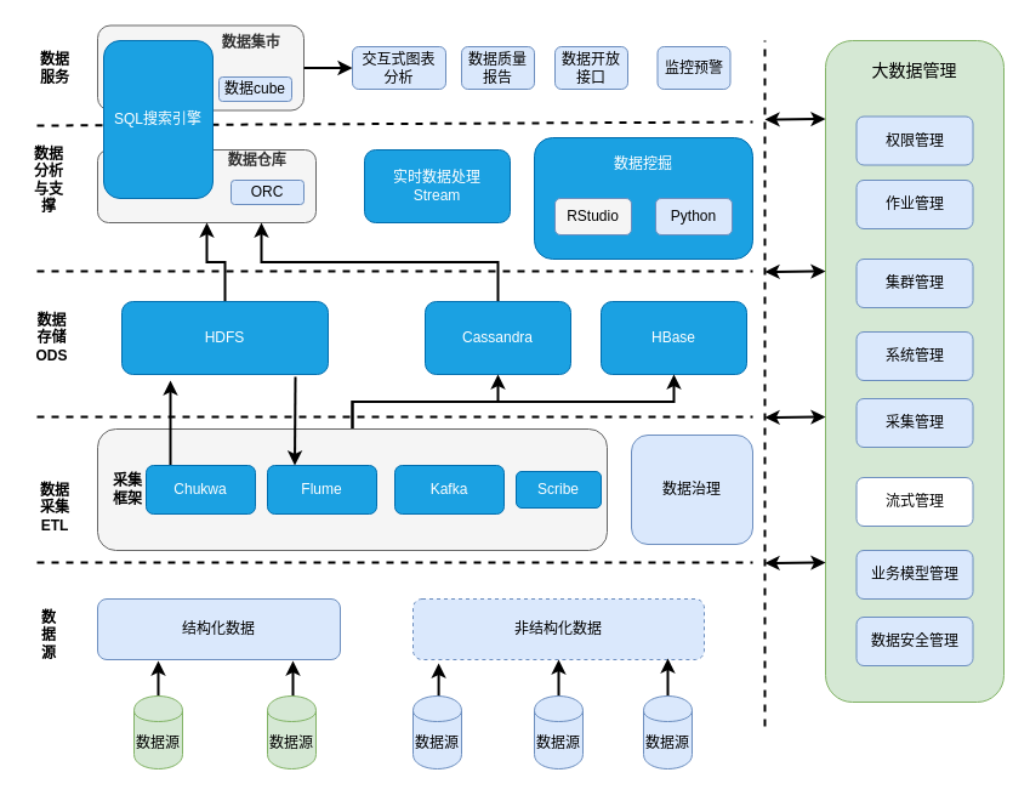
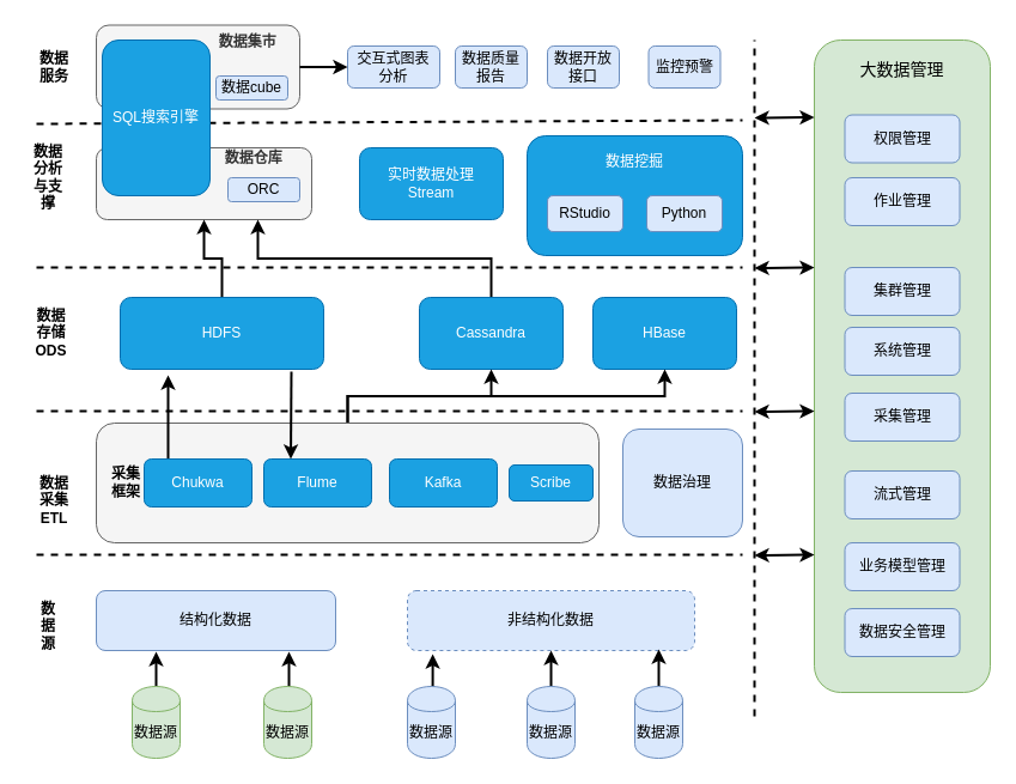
- <mxCell id="27" value="RStudio" style="rounded=1;whiteSpace=wrap;html=1;fillColor=#f5f5f5;strokeColor=#6c8ebf;" vertex="1" parent="1"><mxGeometry x="457" y="163" width="63" height="30" as="geometry" /></mxCell>
+ <mxCell id="27" value="RStudio" style="rounded=1;whiteSpace=wrap;html=1;fillColor=#dae8fc;strokeColor=#6c8ebf;" vertex="1" parent="1"><mxGeometry x="457" y="163" width="63" height="30" as="geometry" /></mxCell>
- <mxCell id="11" value="集群管理" style="rounded=1;whiteSpace=wrap;html=1;fillColor=#dae8fc;strokeColor=#6c8ebf;" vertex="1" parent="1"><mxGeometry x="705.5" y="213" width="96" height="40" as="geometry" /></mxCell>
+ <mxCell id="11" value="集群管理" style="rounded=1;whiteSpace=wrap;html=1;fillColor=#dae8fc;strokeColor=#6c8ebf;" vertex="1" parent="1"><mxGeometry x="705.5" y="223" width="96" height="40" as="geometry" /></mxCell>
- <mxCell id="14" value="流式管理" style="rounded=1;whiteSpace=wrap;html=1;fillColor=#ffffff;strokeColor=#6c8ebf;" vertex="1" parent="1"><mxGeometry x="705.5" y="393" width="96" height="40" as="geometry" /></mxCell>
+ <mxCell id="14" value="流式管理" style="rounded=1;whiteSpace=wrap;html=1;fillColor=#dae8fc;strokeColor=#6c8ebf;" vertex="1" parent="1"><mxGeometry x="705.5" y="393" width="96" height="40" as="geometry" /></mxCell>
